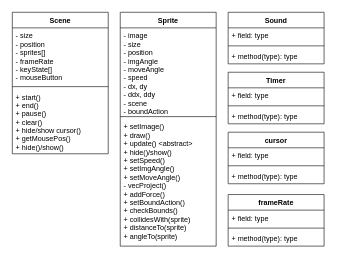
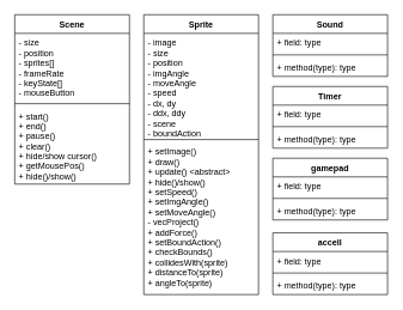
- <mxCell id="18" value="cursor" style="swimlane;fontStyle=1;align=center;verticalAlign=top;childLayout=stackLayout;horizontal=1;startSize=26;horizontalStack=0;resizeParent=1;resizeParentMax=0;resizeLast=0;collapsible=1;marginBottom=0;" vertex="1" parent="1"><mxGeometry x="380" y="220" width="160" height="86" as="geometry" /></mxCell>
+ <mxCell id="18" value="gamepad" style="swimlane;fontStyle=1;align=center;verticalAlign=top;childLayout=stackLayout;horizontal=1;startSize=26;horizontalStack=0;resizeParent=1;resizeParentMax=0;resizeLast=0;collapsible=1;marginBottom=0;" vertex="1" parent="1"><mxGeometry x="380" y="220" width="160" height="86" as="geometry" /></mxCell>
- <mxCell id="22" value="frameRate" style="swimlane;fontStyle=1;align=center;verticalAlign=top;childLayout=stackLayout;horizontal=1;startSize=26;horizontalStack=0;resizeParent=1;resizeParentMax=0;resizeLast=0;collapsible=1;marginBottom=0;" vertex="1" parent="1"><mxGeometry x="380" y="324" width="160" height="86" as="geometry" /></mxCell>
+ <mxCell id="22" value="accell" style="swimlane;fontStyle=1;align=center;verticalAlign=top;childLayout=stackLayout;horizontal=1;startSize=26;horizontalStack=0;resizeParent=1;resizeParentMax=0;resizeLast=0;collapsible=1;marginBottom=0;" vertex="1" parent="1"><mxGeometry x="380" y="324" width="160" height="86" as="geometry" /></mxCell>
